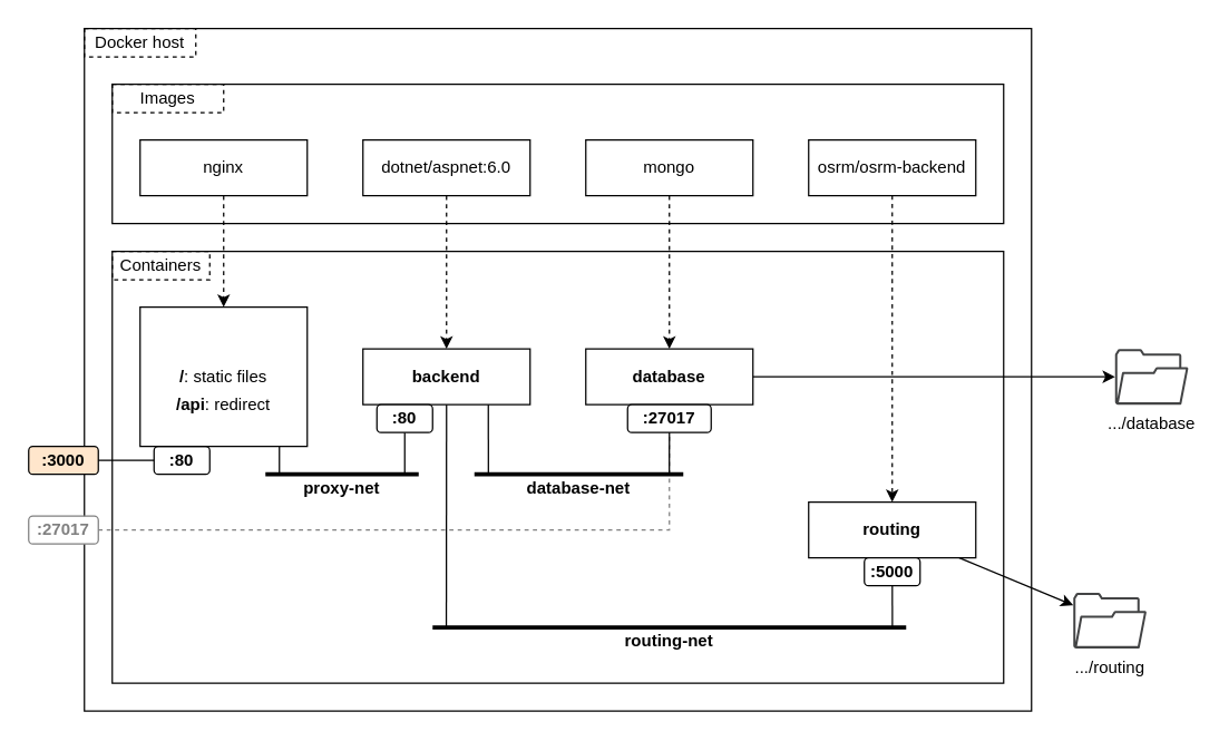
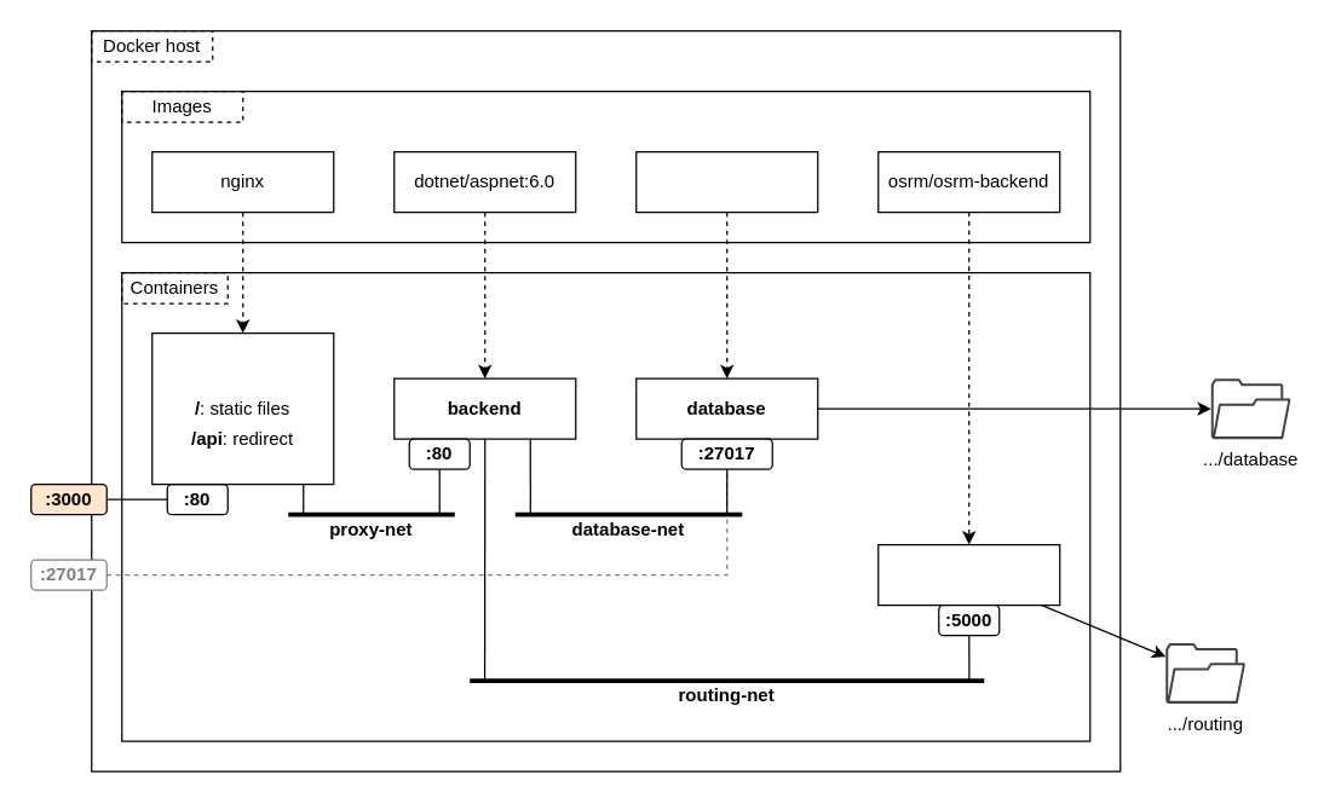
- <mxCell id="54" value="mongo" style="text;strokeColor=none;fillColor=none;align=center;verticalAlign=middle;whiteSpace=wrap;rounded=0;html=1;container=0;" parent="1" vertex="1"><mxGeometry x="420" y="100" width="120" height="40" as="geometry" /></mxCell>
- <mxCell id="47" value="routing" style="text;html=1;strokeColor=none;fillColor=none;align=center;verticalAlign=middle;whiteSpace=wrap;rounded=0;fontStyle=1" parent="45" vertex="1"><mxGeometry x="5" y="10" width="110" height="20" as="geometry" /></mxCell>
